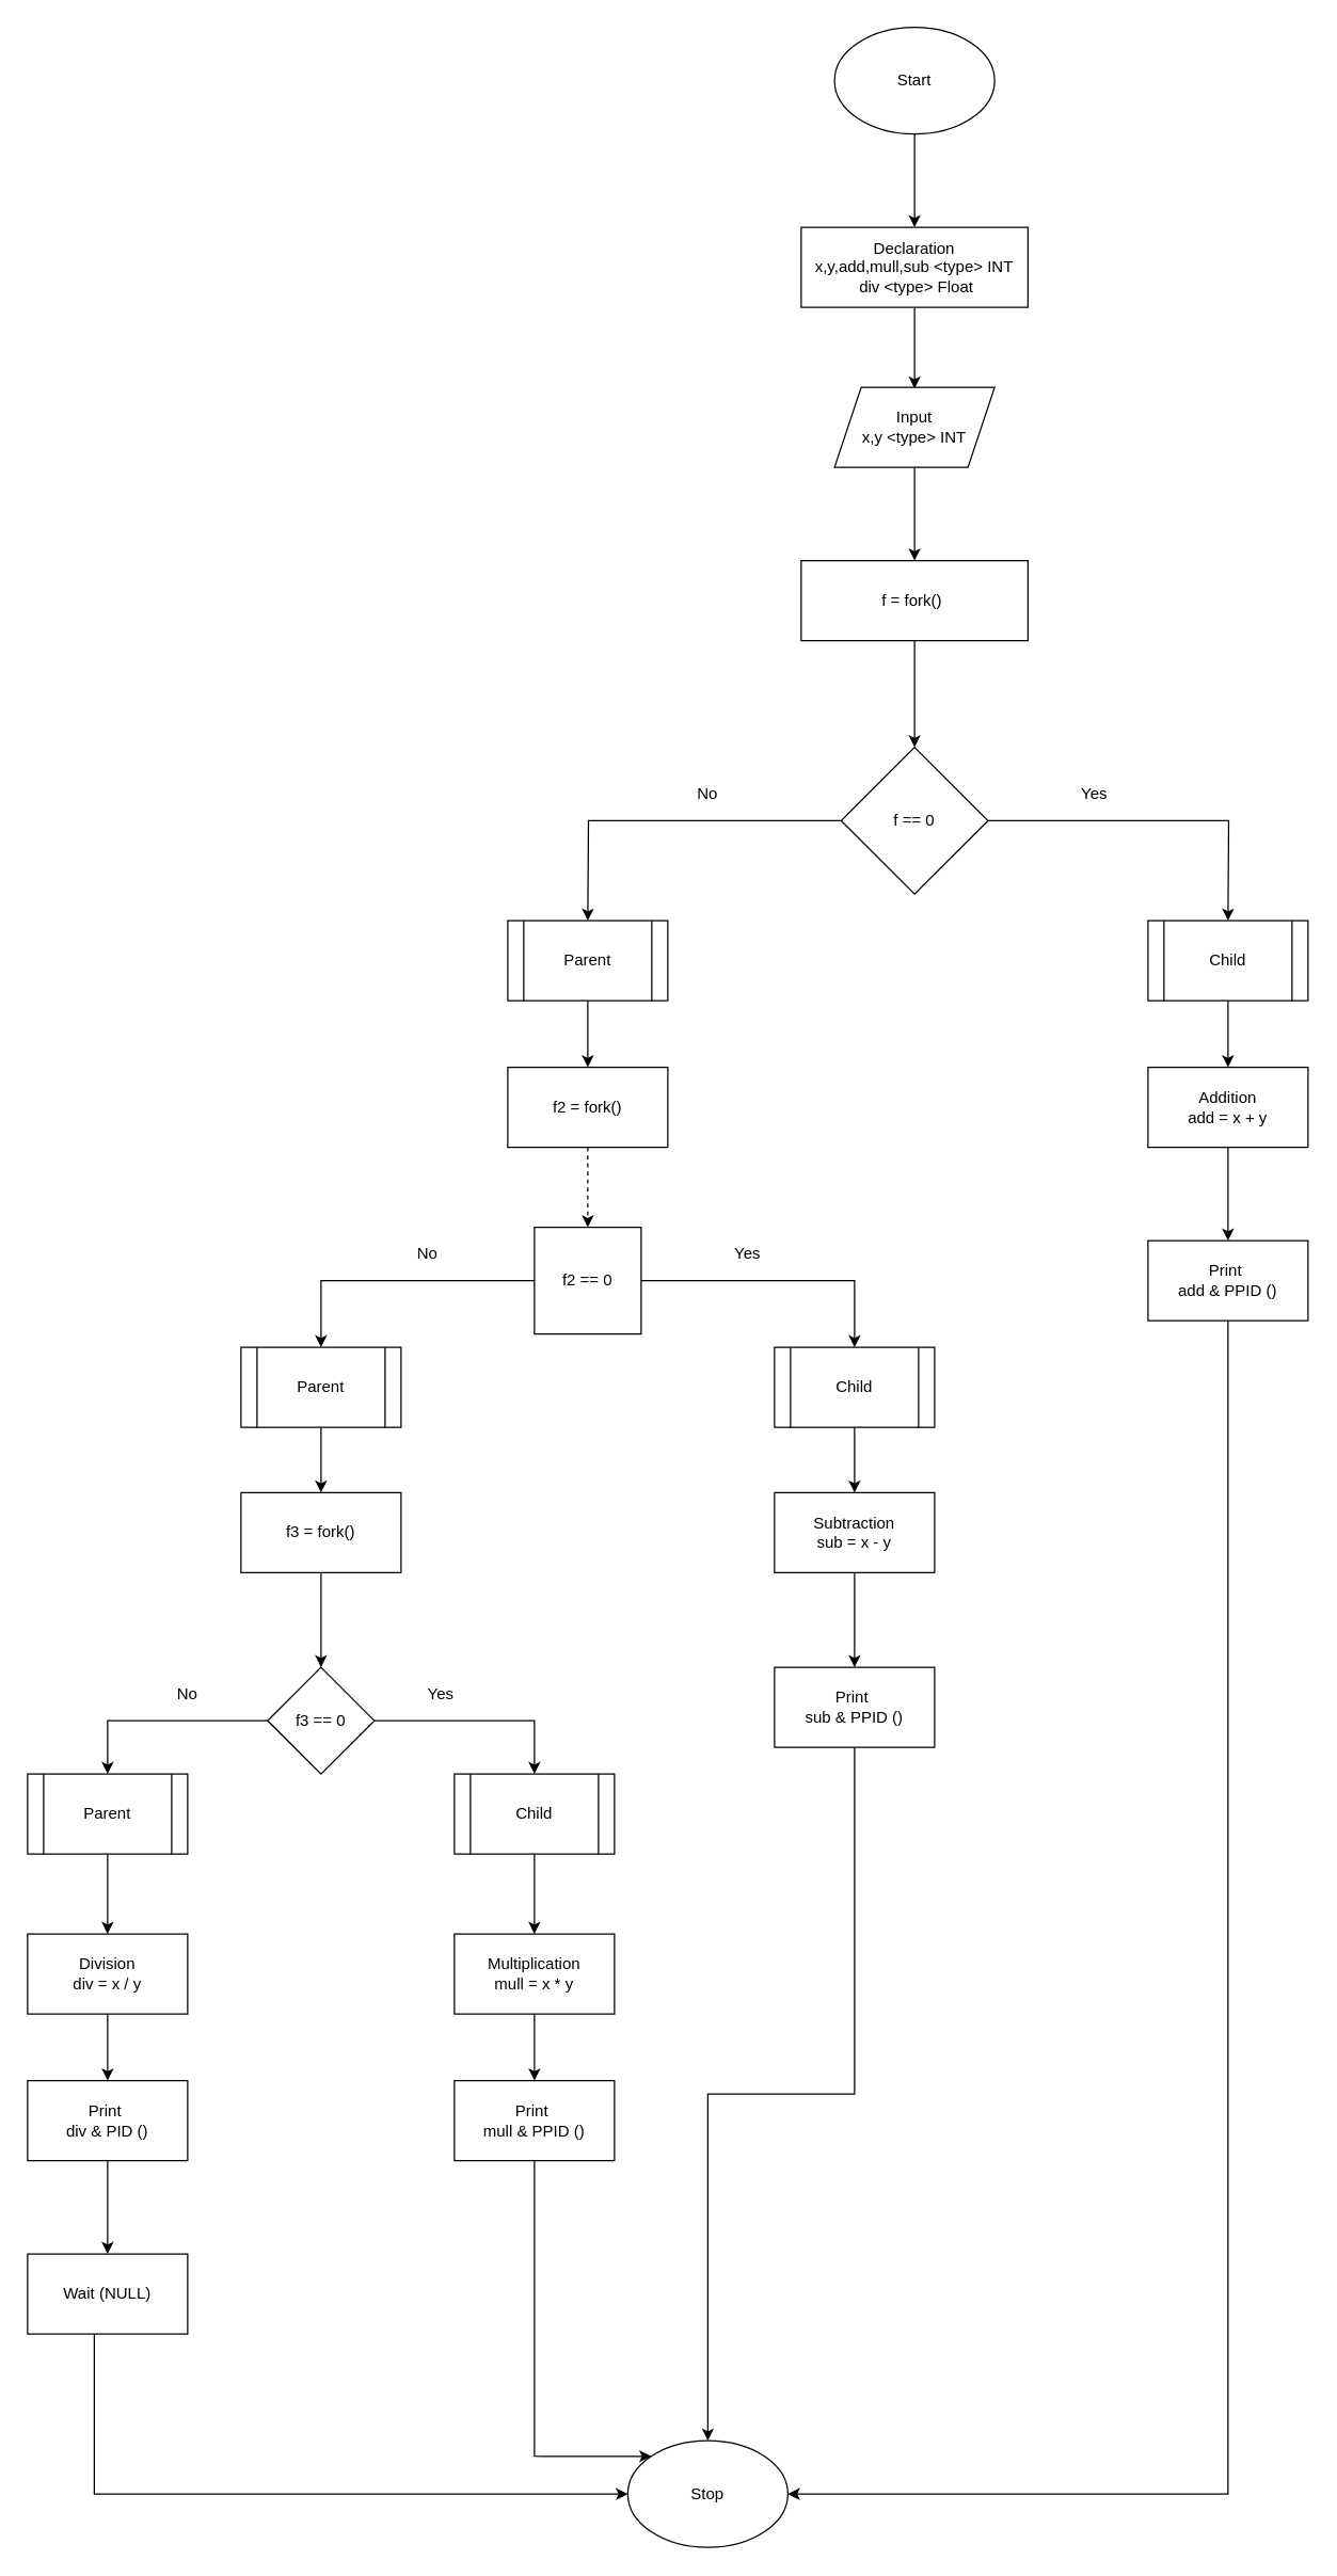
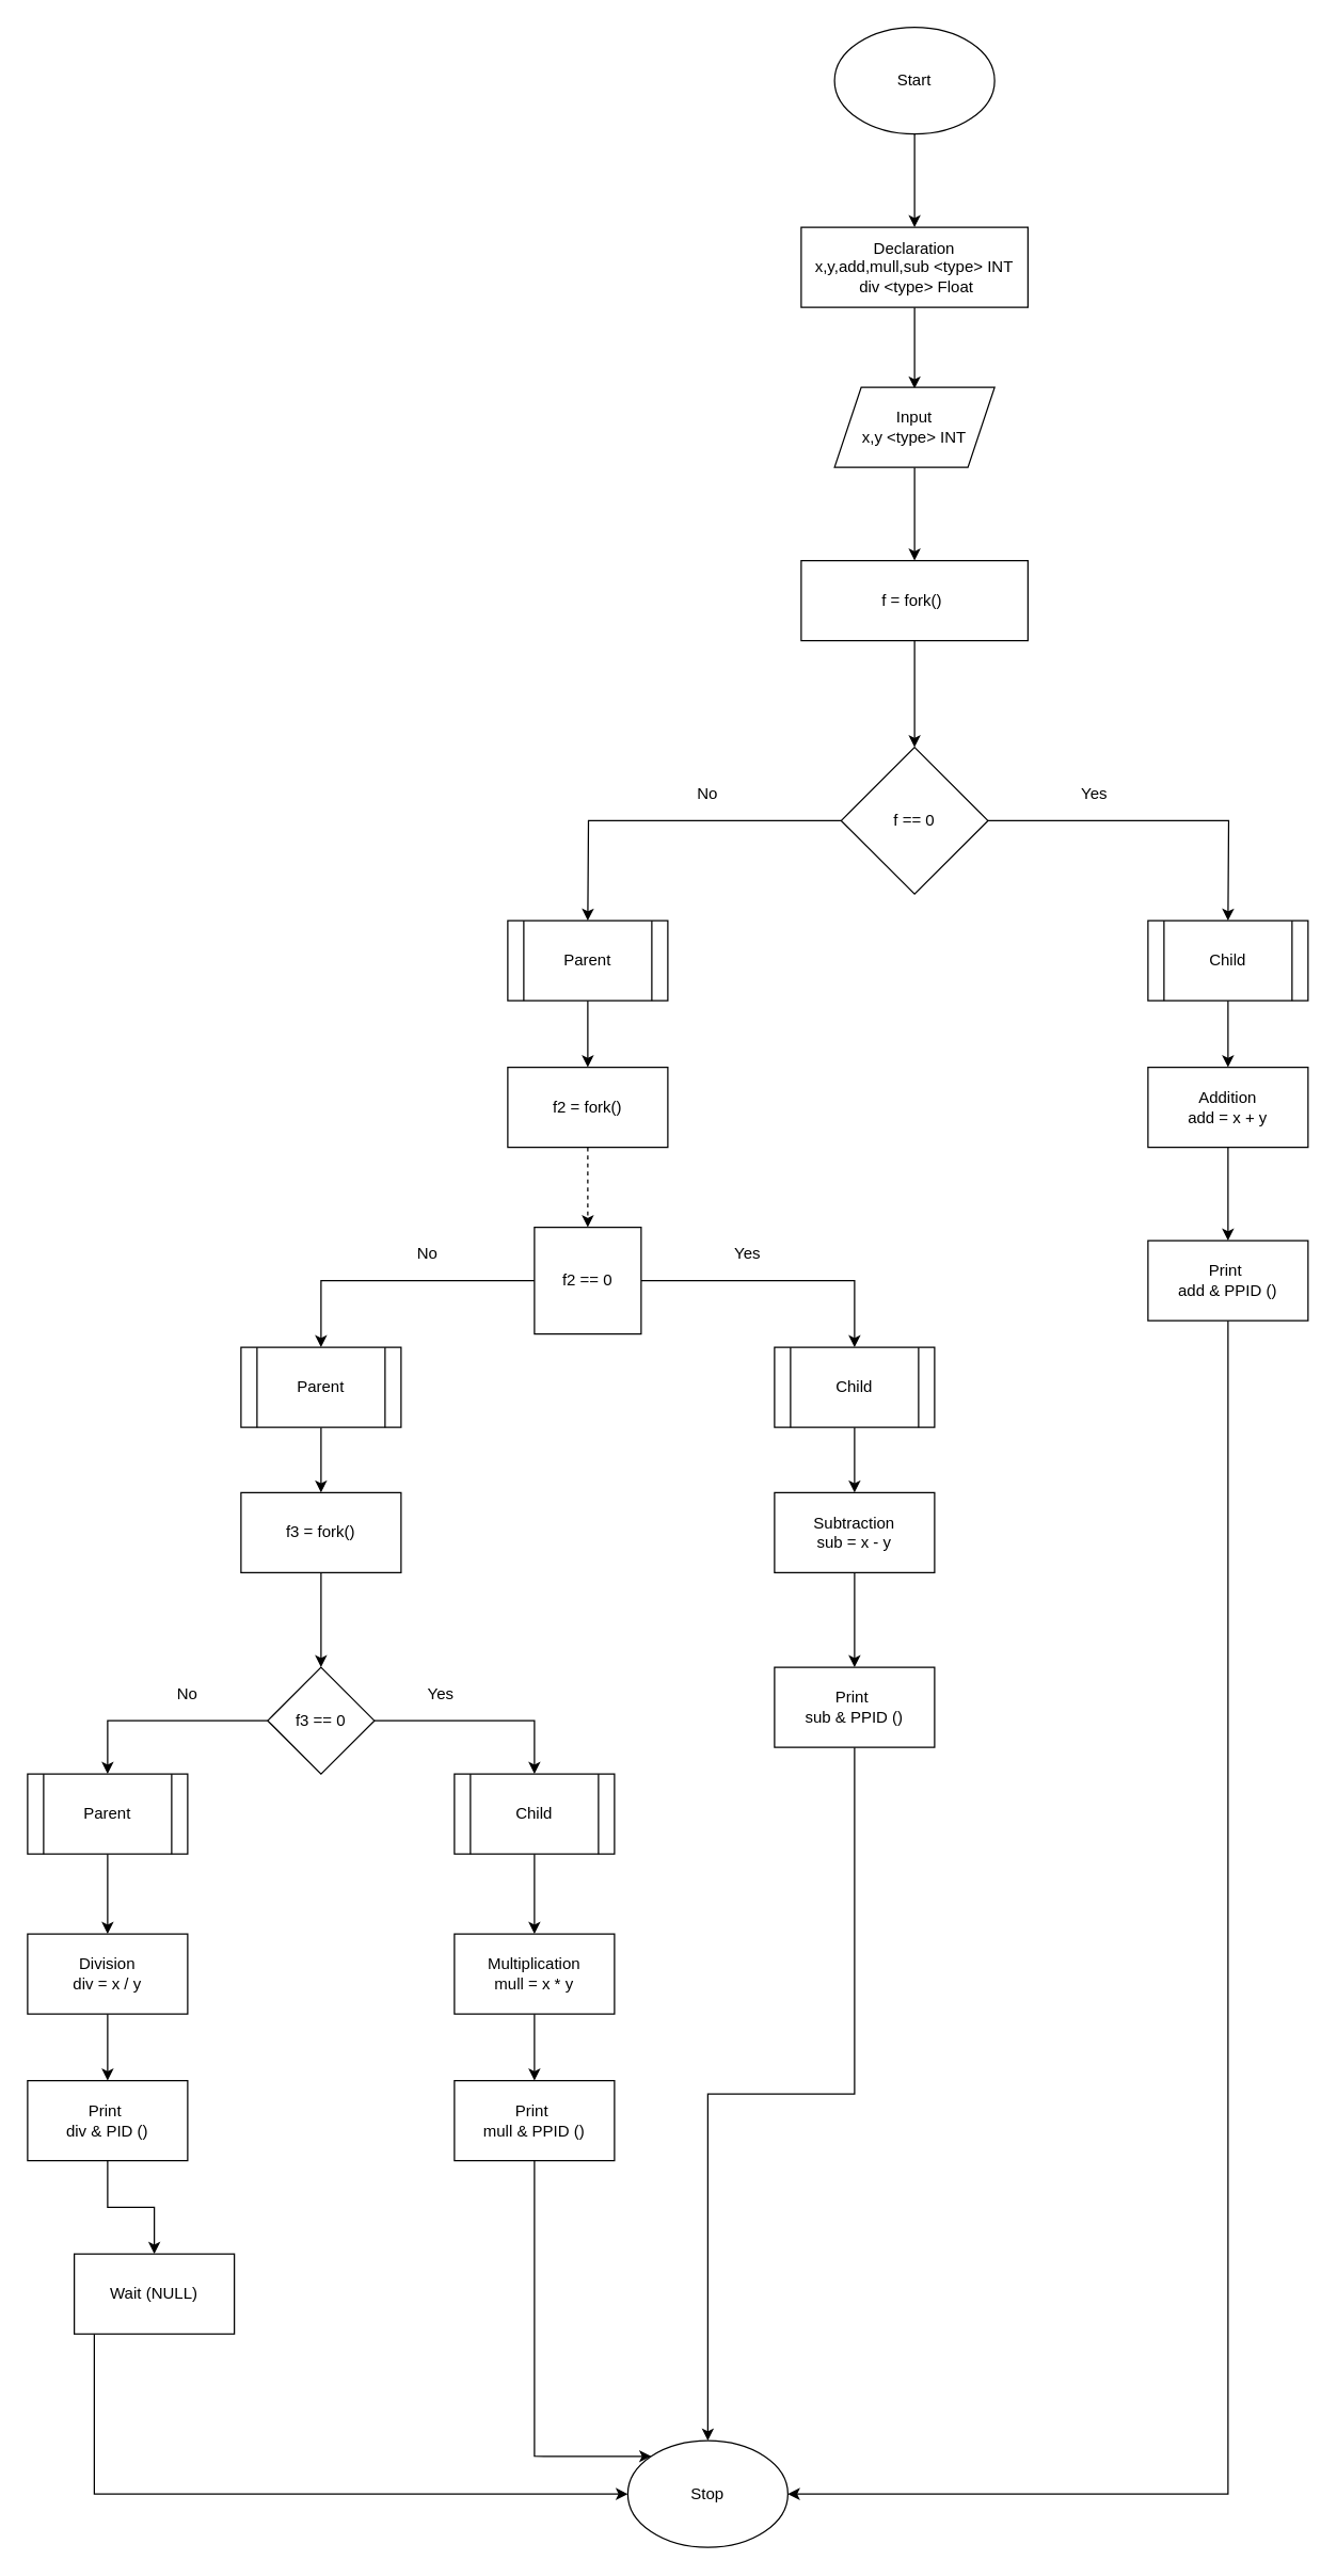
- <mxCell id="52" value="Wait (NULL)" style="rounded=0;whiteSpace=wrap;html=1;" vertex="1" parent="1"><mxGeometry x="20" y="1690" width="120" height="60" as="geometry" /></mxCell>
+ <mxCell id="52" value="Wait (NULL)" style="rounded=0;whiteSpace=wrap;html=1;" vertex="1" parent="1"><mxGeometry x="55" y="1690" width="120" height="60" as="geometry" /></mxCell>
